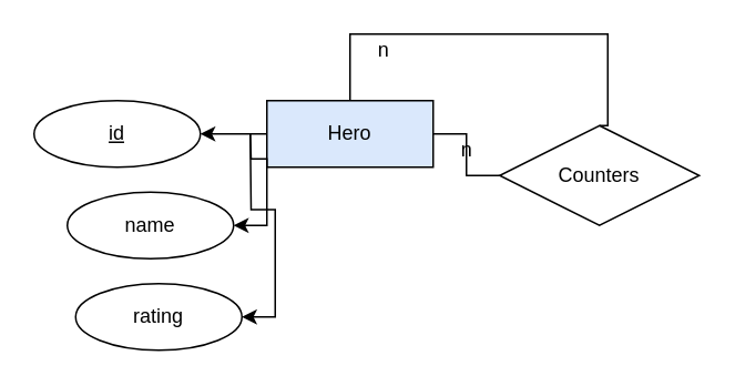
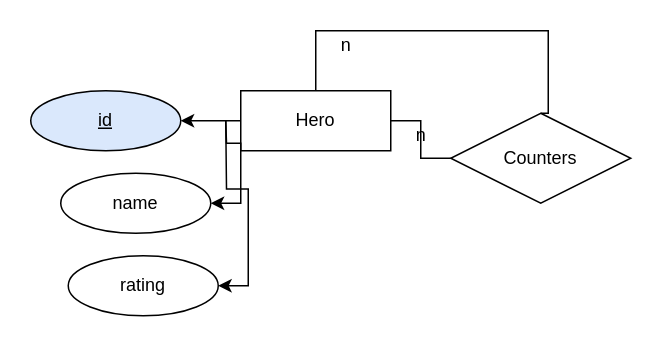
- <mxCell id="5" value="&lt;div&gt;id&lt;/div&gt;" style="ellipse;whiteSpace=wrap;html=1;align=center;fontStyle=4;" vertex="1" parent="1"><mxGeometry x="20" y="60" width="100" height="40" as="geometry" /></mxCell>
+ <mxCell id="5" value="&lt;div&gt;id&lt;/div&gt;" style="ellipse;whiteSpace=wrap;html=1;align=center;fontStyle=4;fillColor=#dae8fc;" vertex="1" parent="1"><mxGeometry x="20" y="60" width="100" height="40" as="geometry" /></mxCell>
- <mxCell id="4" value="Hero" style="whiteSpace=wrap;html=1;align=center;fillColor=#dae8fc;" vertex="1" parent="1"><mxGeometry x="160" y="60" width="100" height="40" as="geometry" /></mxCell>
+ <mxCell id="4" value="Hero" style="whiteSpace=wrap;html=1;align=center;" vertex="1" parent="1"><mxGeometry x="160" y="60" width="100" height="40" as="geometry" /></mxCell>
